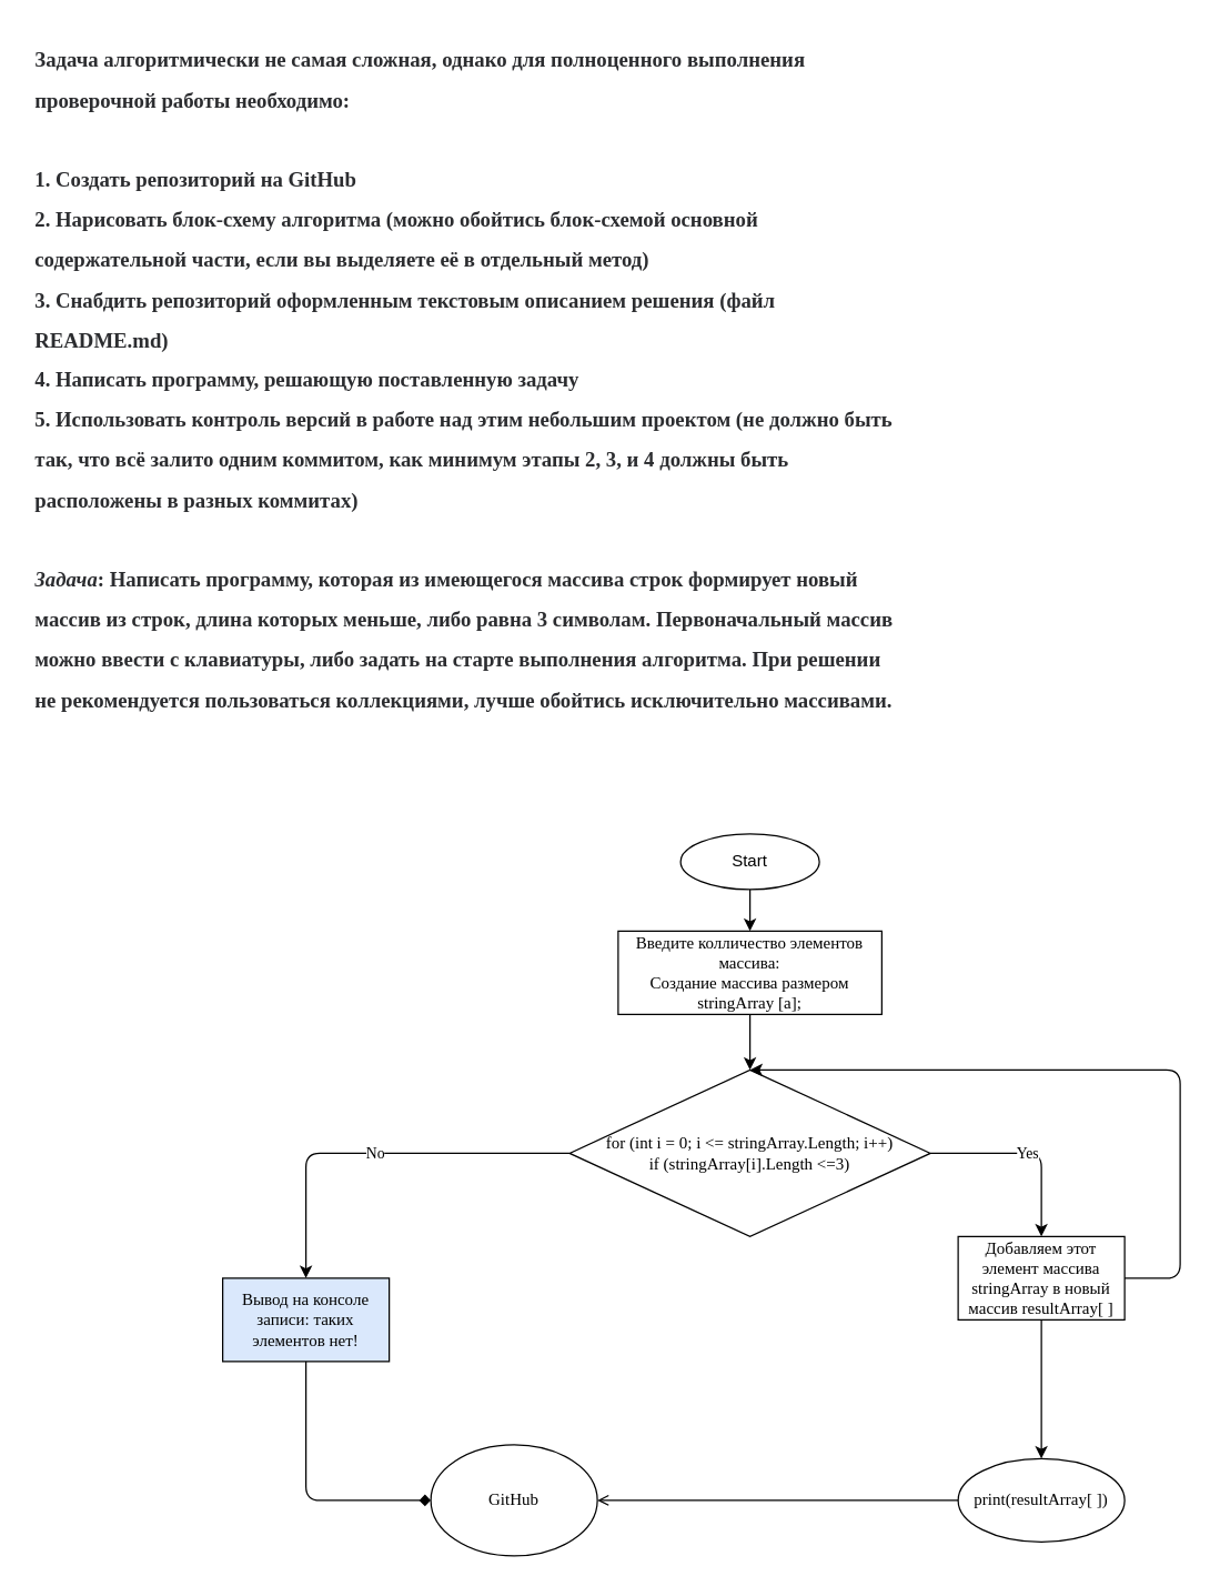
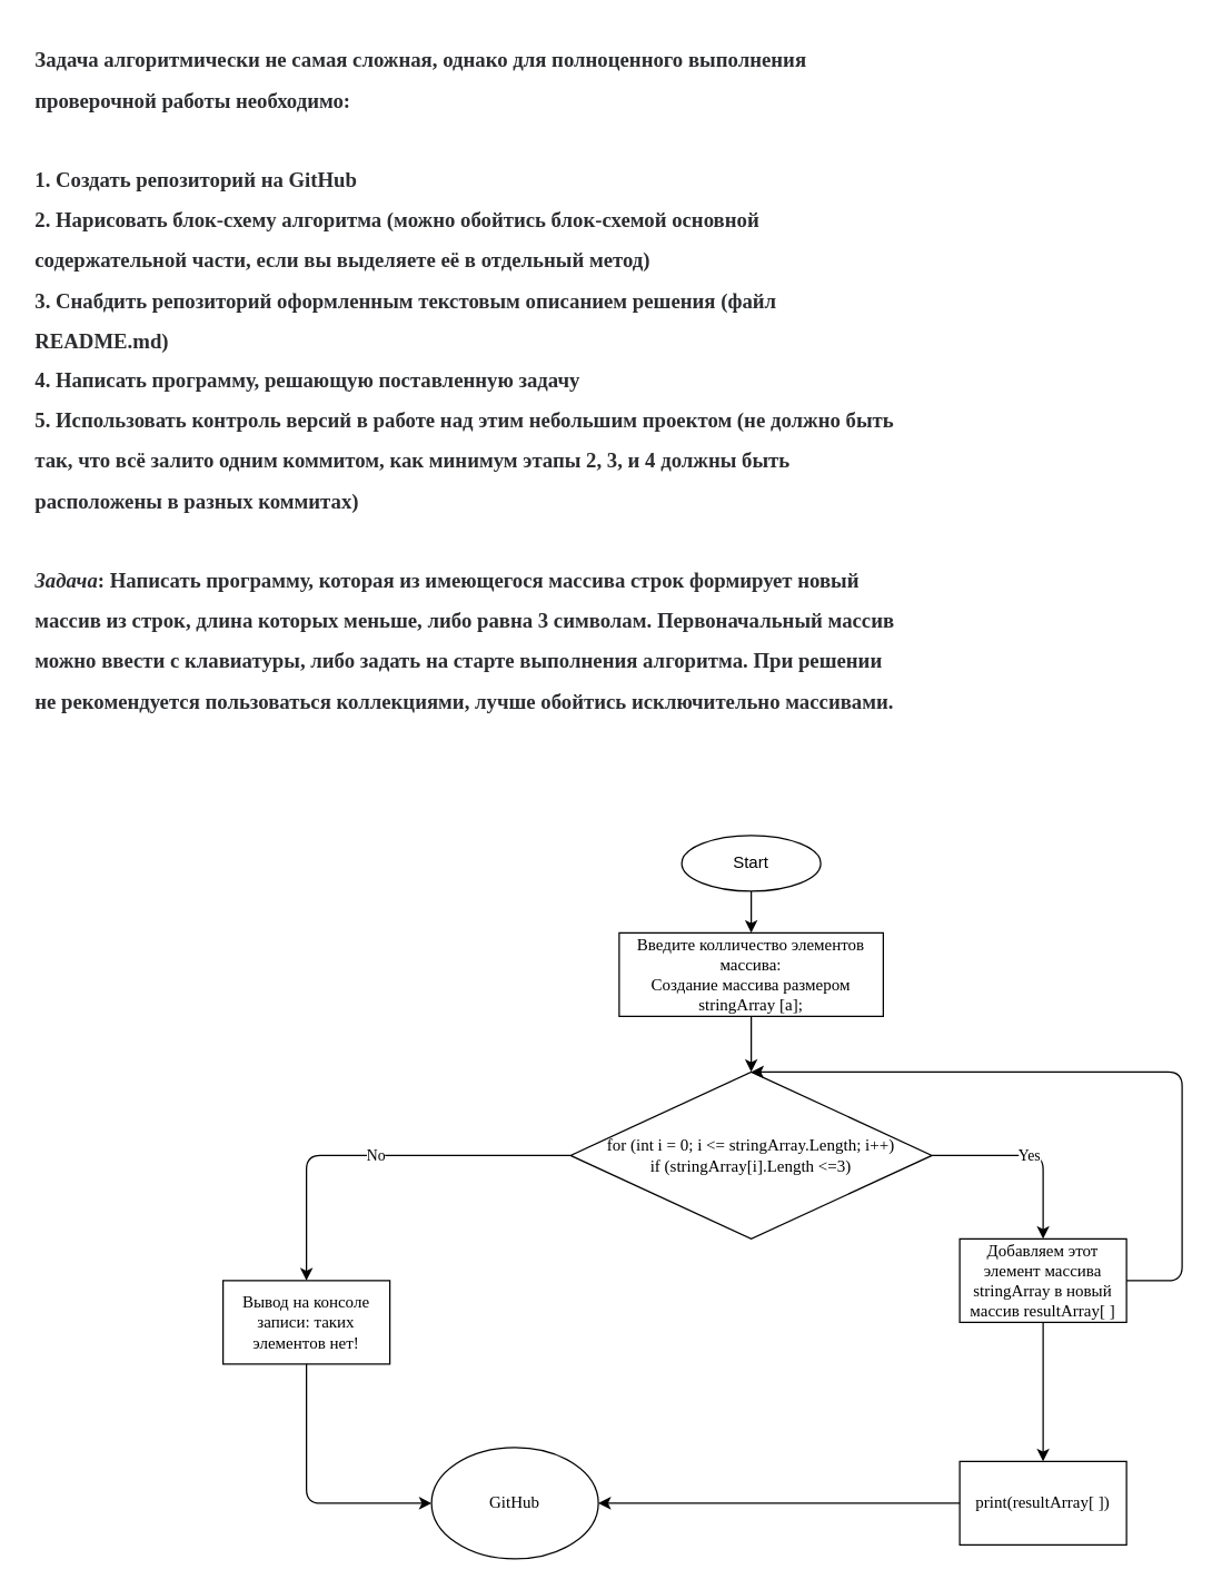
- <mxCell id="12" value="Вывод на консоле записи: таких элементов нет!" style="whiteSpace=wrap;html=1;fontFamily=Times New Roman;fillColor=#dae8fc;" vertex="1" parent="1"><mxGeometry x="160" y="920" width="120" height="60" as="geometry" /></mxCell>
+ <mxCell id="12" value="Вывод на консоле записи: таких элементов нет!" style="whiteSpace=wrap;html=1;fontFamily=Times New Roman;" vertex="1" parent="1"><mxGeometry x="160" y="920" width="120" height="60" as="geometry" /></mxCell>
- <mxCell id="16" value="" style="endArrow=diamond;html=1;fontFamily=Times New Roman;exitX=0.5;exitY=1;exitDx=0;exitDy=0;entryX=0;entryY=0.5;entryDx=0;entryDy=0;" edge="1" parent="1" source="12" target="14"><mxGeometry width="50" height="50" relative="1" as="geometry"><mxPoint x="420" y="990" as="sourcePoint" /><mxPoint x="470" y="940" as="targetPoint" /><Array as="points"><mxPoint x="220" y="1080" /></Array></mxGeometry></mxCell>
+ <mxCell id="16" value="" style="endArrow=classic;html=1;fontFamily=Times New Roman;exitX=0.5;exitY=1;exitDx=0;exitDy=0;entryX=0;entryY=0.5;entryDx=0;entryDy=0;" edge="1" parent="1" source="12" target="14"><mxGeometry width="50" height="50" relative="1" as="geometry"><mxPoint x="420" y="990" as="sourcePoint" /><mxPoint x="470" y="940" as="targetPoint" /><Array as="points"><mxPoint x="220" y="1080" /></Array></mxGeometry></mxCell>
- <mxCell id="15" value="" style="endArrow=open;html=1;fontFamily=Times New Roman;entryX=1;entryY=0.5;entryDx=0;entryDy=0;exitX=0;exitY=0.5;exitDx=0;exitDy=0;" edge="1" parent="1" source="13" target="14"><mxGeometry width="50" height="50" relative="1" as="geometry"><mxPoint x="420" y="990" as="sourcePoint" /><mxPoint x="470" y="940" as="targetPoint" /><Array as="points"><mxPoint x="530" y="1080" /></Array></mxGeometry></mxCell>
+ <mxCell id="15" value="" style="endArrow=classic;html=1;fontFamily=Times New Roman;entryX=1;entryY=0.5;entryDx=0;entryDy=0;exitX=0;exitY=0.5;exitDx=0;exitDy=0;" edge="1" parent="1" source="13" target="14"><mxGeometry width="50" height="50" relative="1" as="geometry"><mxPoint x="420" y="990" as="sourcePoint" /><mxPoint x="470" y="940" as="targetPoint" /><Array as="points"><mxPoint x="530" y="1080" /></Array></mxGeometry></mxCell>
- <mxCell id="13" value="print(resultArray[ ])" style="ellipse;whiteSpace=wrap;html=1;fontFamily=Times New Roman;" vertex="1" parent="1"><mxGeometry x="690" y="1050" width="120" height="60" as="geometry" /></mxCell>
+ <mxCell id="13" value="print(resultArray[ ])" style="rounded=0;whiteSpace=wrap;html=1;fontFamily=Times New Roman;" vertex="1" parent="1"><mxGeometry x="690" y="1050" width="120" height="60" as="geometry" /></mxCell>
